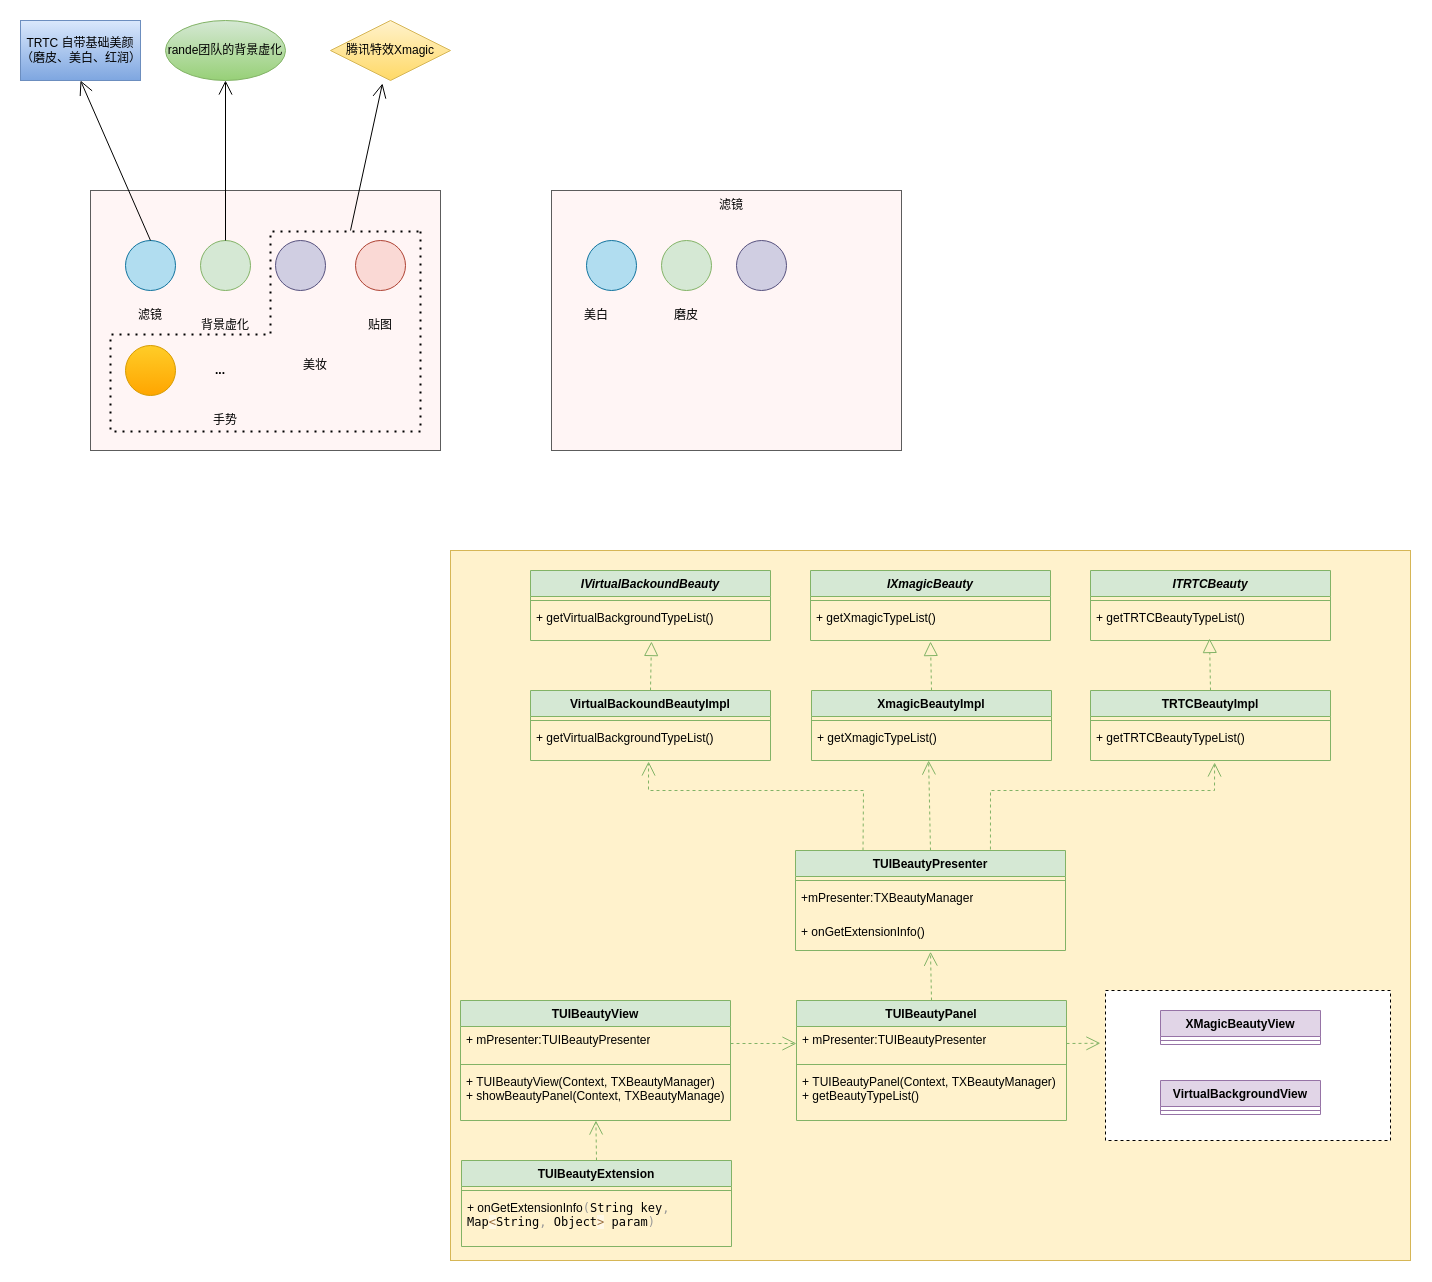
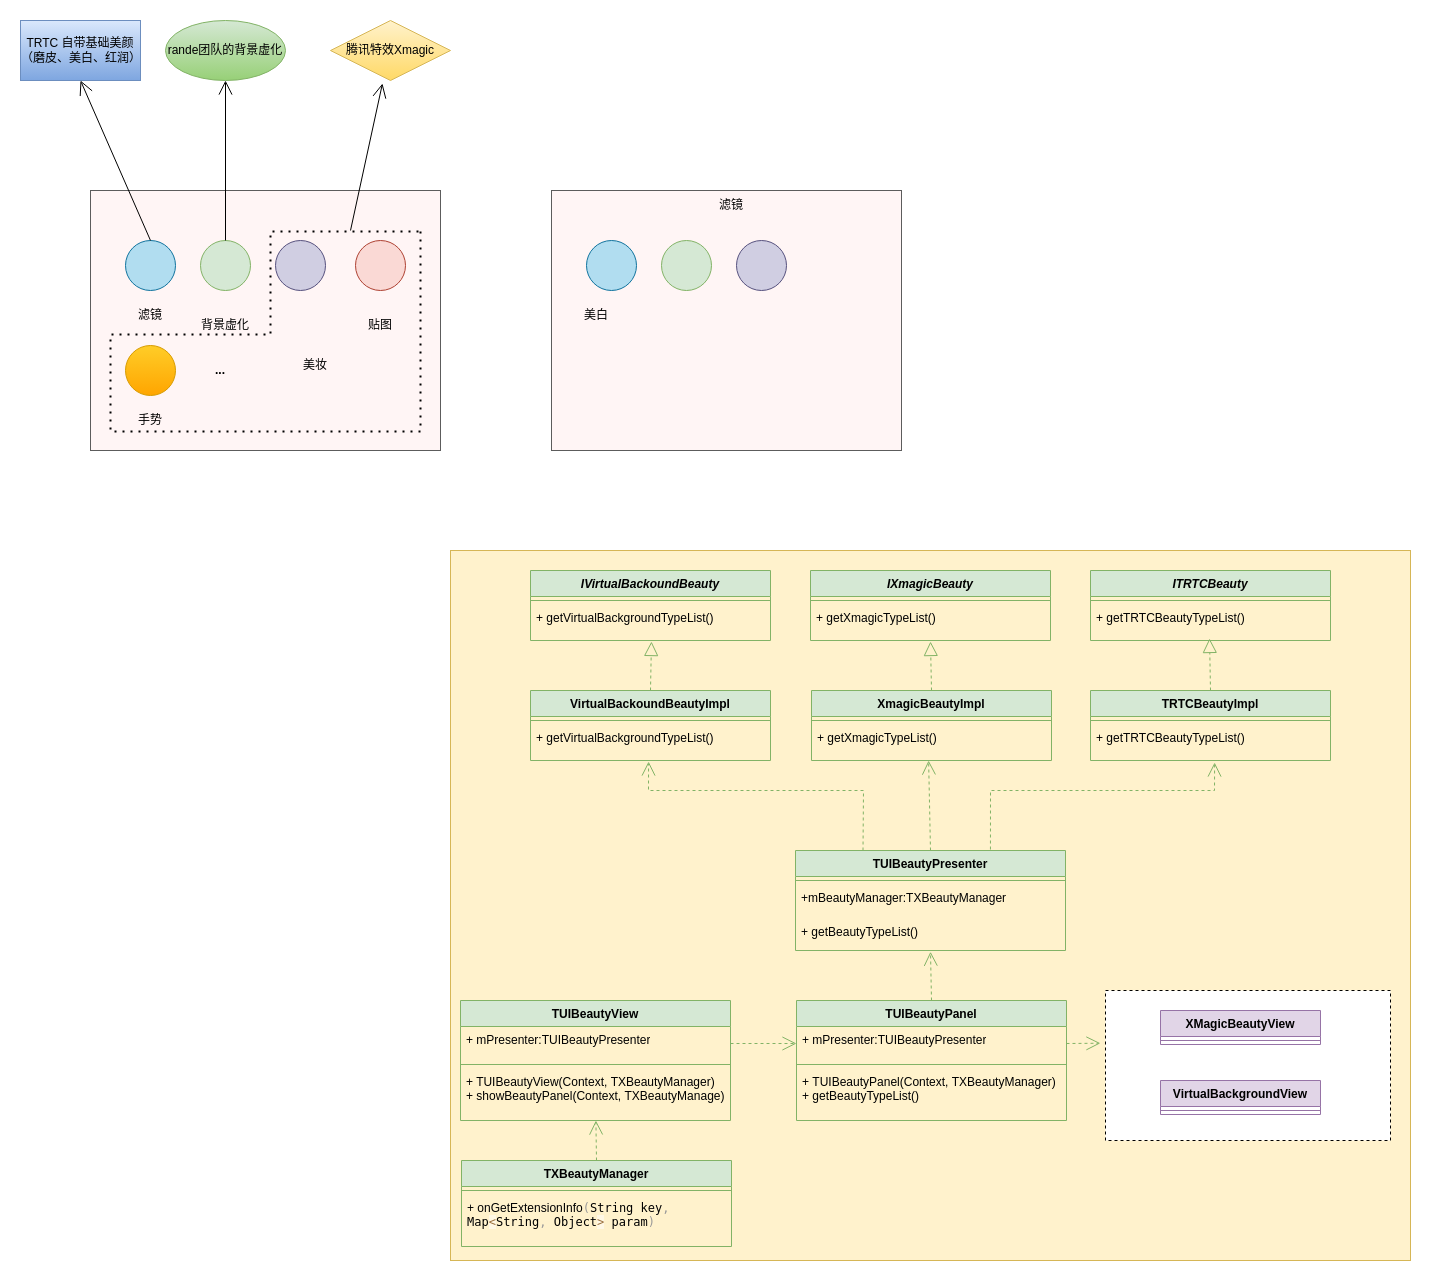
- <mxCell id="75" value="磨皮" style="text;html=1;strokeColor=none;fillColor=none;align=center;verticalAlign=middle;whiteSpace=wrap;rounded=0;" vertex="1" parent="1"><mxGeometry x="656" y="300" width="60" height="30" as="geometry" /></mxCell>
- <mxCell id="13" value="手势" style="text;html=1;strokeColor=none;fillColor=none;align=center;verticalAlign=middle;whiteSpace=wrap;rounded=0;" vertex="1" parent="1"><mxGeometry x="195" y="405" width="60" height="30" as="geometry" /></mxCell>
+ <mxCell id="13" value="手势" style="text;html=1;strokeColor=none;fillColor=none;align=center;verticalAlign=middle;whiteSpace=wrap;rounded=0;" vertex="1" parent="1"><mxGeometry x="120" y="405" width="60" height="30" as="geometry" /></mxCell>
- <mxCell id="24" value="+mPresenter:&lt;span style=&quot;background-color: initial;&quot;&gt;TXBeautyManager&lt;/span&gt;" style="text;align=left;verticalAlign=top;spacingLeft=4;spacingRight=4;overflow=hidden;rotatable=0;points=[[0,0.5],[1,0.5]];portConstraint=eastwest;whiteSpace=wrap;html=1;" vertex="1" parent="22"><mxGeometry y="34" width="270" height="34" as="geometry" /></mxCell>
+ <mxCell id="24" value="+mBeautyManager:&lt;span style=&quot;background-color: initial;&quot;&gt;TXBeautyManager&lt;/span&gt;" style="text;align=left;verticalAlign=top;spacingLeft=4;spacingRight=4;overflow=hidden;rotatable=0;points=[[0,0.5],[1,0.5]];portConstraint=eastwest;whiteSpace=wrap;html=1;" vertex="1" parent="22"><mxGeometry y="34" width="270" height="34" as="geometry" /></mxCell>
- <mxCell id="25" value="+ onGetExtensionInfo()" style="text;align=left;verticalAlign=top;spacingLeft=4;spacingRight=4;overflow=hidden;rotatable=0;points=[[0,0.5],[1,0.5]];portConstraint=eastwest;whiteSpace=wrap;html=1;" vertex="1" parent="22"><mxGeometry y="68" width="270" height="32" as="geometry" /></mxCell>
+ <mxCell id="25" value="+ getBeautyTypeList()" style="text;align=left;verticalAlign=top;spacingLeft=4;spacingRight=4;overflow=hidden;rotatable=0;points=[[0,0.5],[1,0.5]];portConstraint=eastwest;whiteSpace=wrap;html=1;" vertex="1" parent="22"><mxGeometry y="68" width="270" height="32" as="geometry" /></mxCell>
- <mxCell id="40" value="TUIBeautyExtension" style="swimlane;fontStyle=1;align=center;verticalAlign=top;childLayout=stackLayout;horizontal=1;startSize=26;horizontalStack=0;resizeParent=1;resizeParentMax=0;resizeLast=0;collapsible=1;marginBottom=0;whiteSpace=wrap;html=1;fillColor=#d5e8d4;strokeColor=#82b366;" vertex="1" parent="1"><mxGeometry x="461" y="1160" width="270" height="86" as="geometry" /></mxCell>
+ <mxCell id="40" value="TXBeautyManager" style="swimlane;fontStyle=1;align=center;verticalAlign=top;childLayout=stackLayout;horizontal=1;startSize=26;horizontalStack=0;resizeParent=1;resizeParentMax=0;resizeLast=0;collapsible=1;marginBottom=0;whiteSpace=wrap;html=1;fillColor=#d5e8d4;strokeColor=#82b366;" vertex="1" parent="1"><mxGeometry x="461" y="1160" width="270" height="86" as="geometry" /></mxCell>
